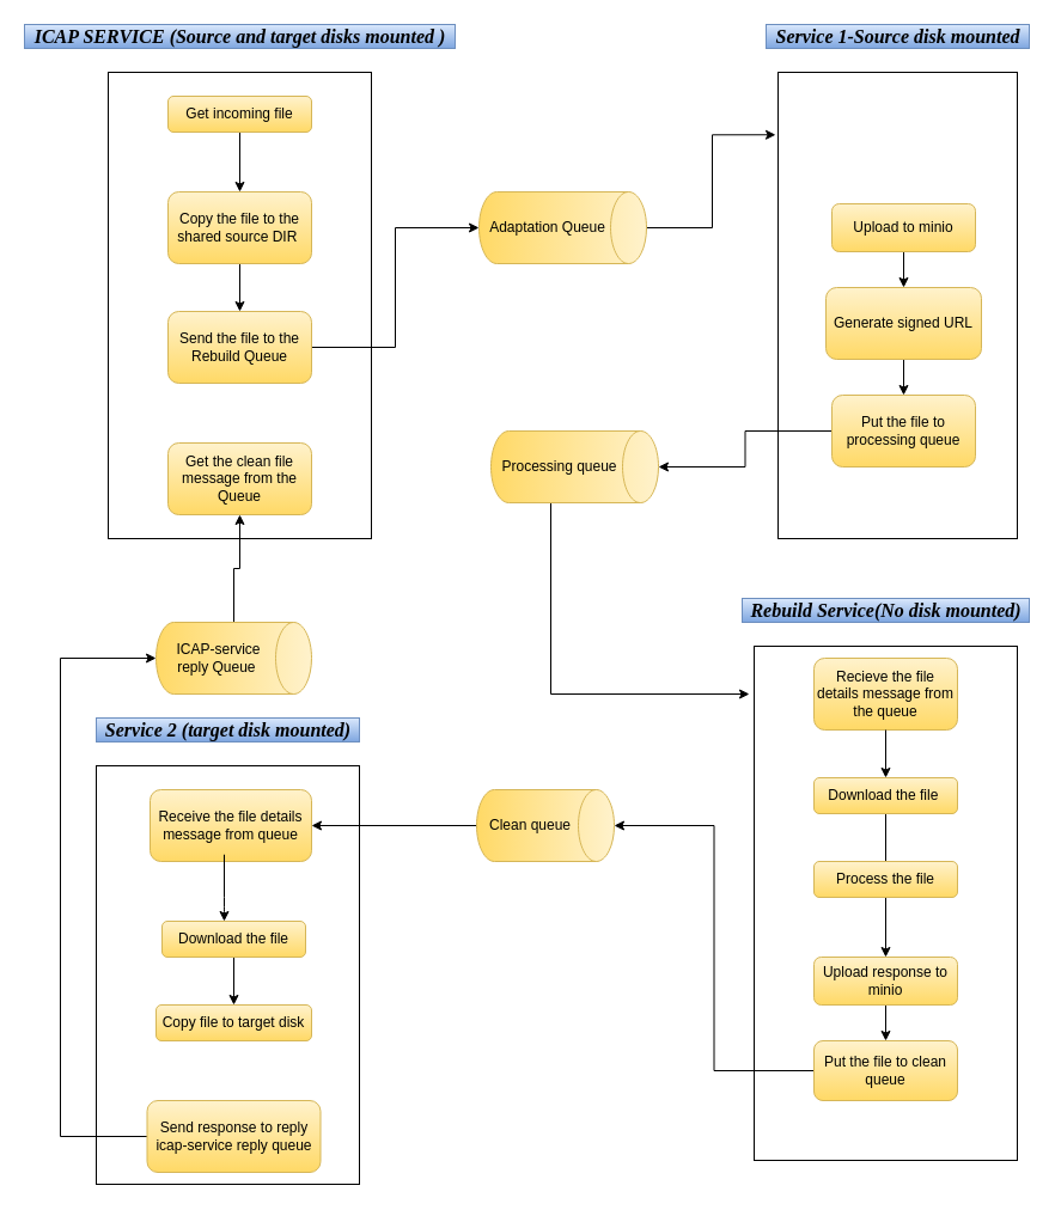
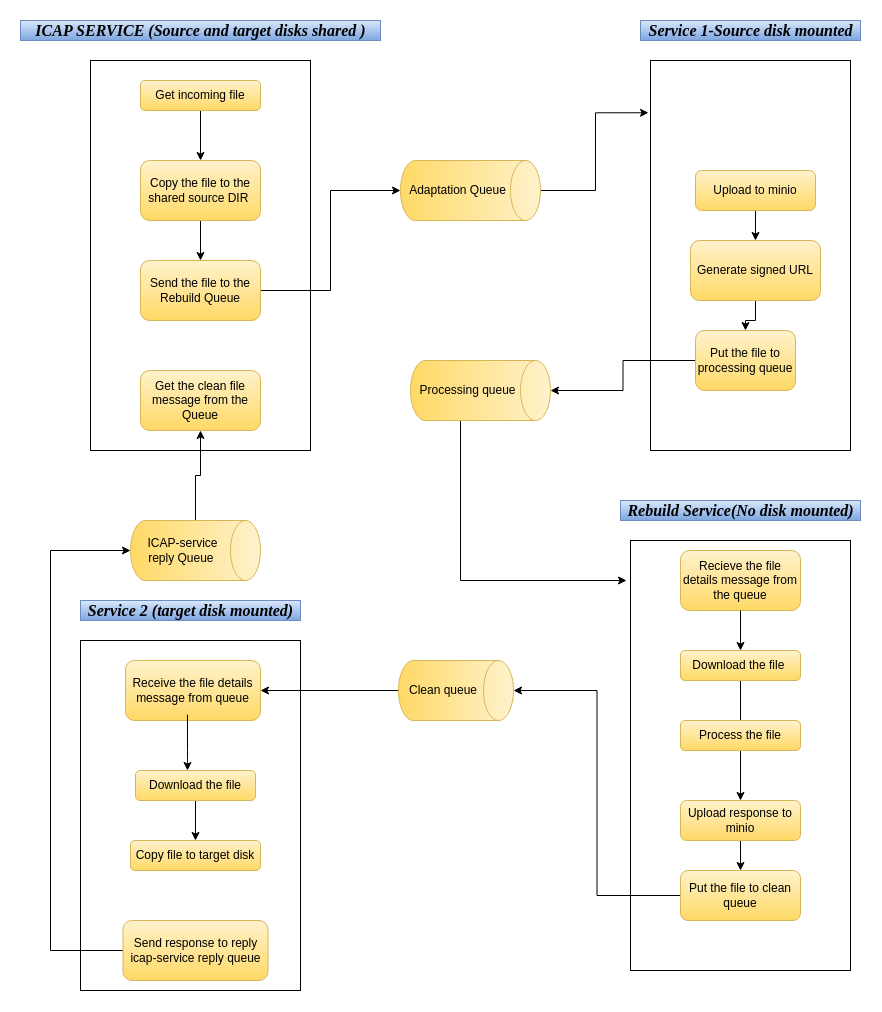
- <mxCell id="54" value="ICAP SERVICE (Source and target disks mounted )" style="text;html=1;align=center;verticalAlign=middle;resizable=0;points=[];autosize=1;gradientColor=#7ea6e0;fillColor=#dae8fc;strokeColor=#6c8ebf;fontFamily=Times New Roman;fontSize=16;fontStyle=3" vertex="1" parent="1"><mxGeometry x="20" y="20" width="360" height="20" as="geometry" /></mxCell>
+ <mxCell id="54" value="ICAP SERVICE (Source and target disks shared )" style="text;html=1;align=center;verticalAlign=middle;resizable=0;points=[];autosize=1;gradientColor=#7ea6e0;fillColor=#dae8fc;strokeColor=#6c8ebf;fontFamily=Times New Roman;fontSize=16;fontStyle=3" vertex="1" parent="1"><mxGeometry x="20" y="20" width="360" height="20" as="geometry" /></mxCell>
- <mxCell id="28" value="Put the file to processing queue" style="rounded=1;whiteSpace=wrap;html=1;gradientColor=#ffd966;fillColor=#fff2cc;strokeColor=#d6b656;" vertex="1" parent="1"><mxGeometry x="695" y="330" width="120" height="60" as="geometry" /></mxCell>
+ <mxCell id="28" value="Put the file to processing queue" style="rounded=1;whiteSpace=wrap;html=1;gradientColor=#ffd966;fillColor=#fff2cc;strokeColor=#d6b656;" vertex="1" parent="1"><mxGeometry x="695" y="330" width="100" height="60" as="geometry" /></mxCell>
